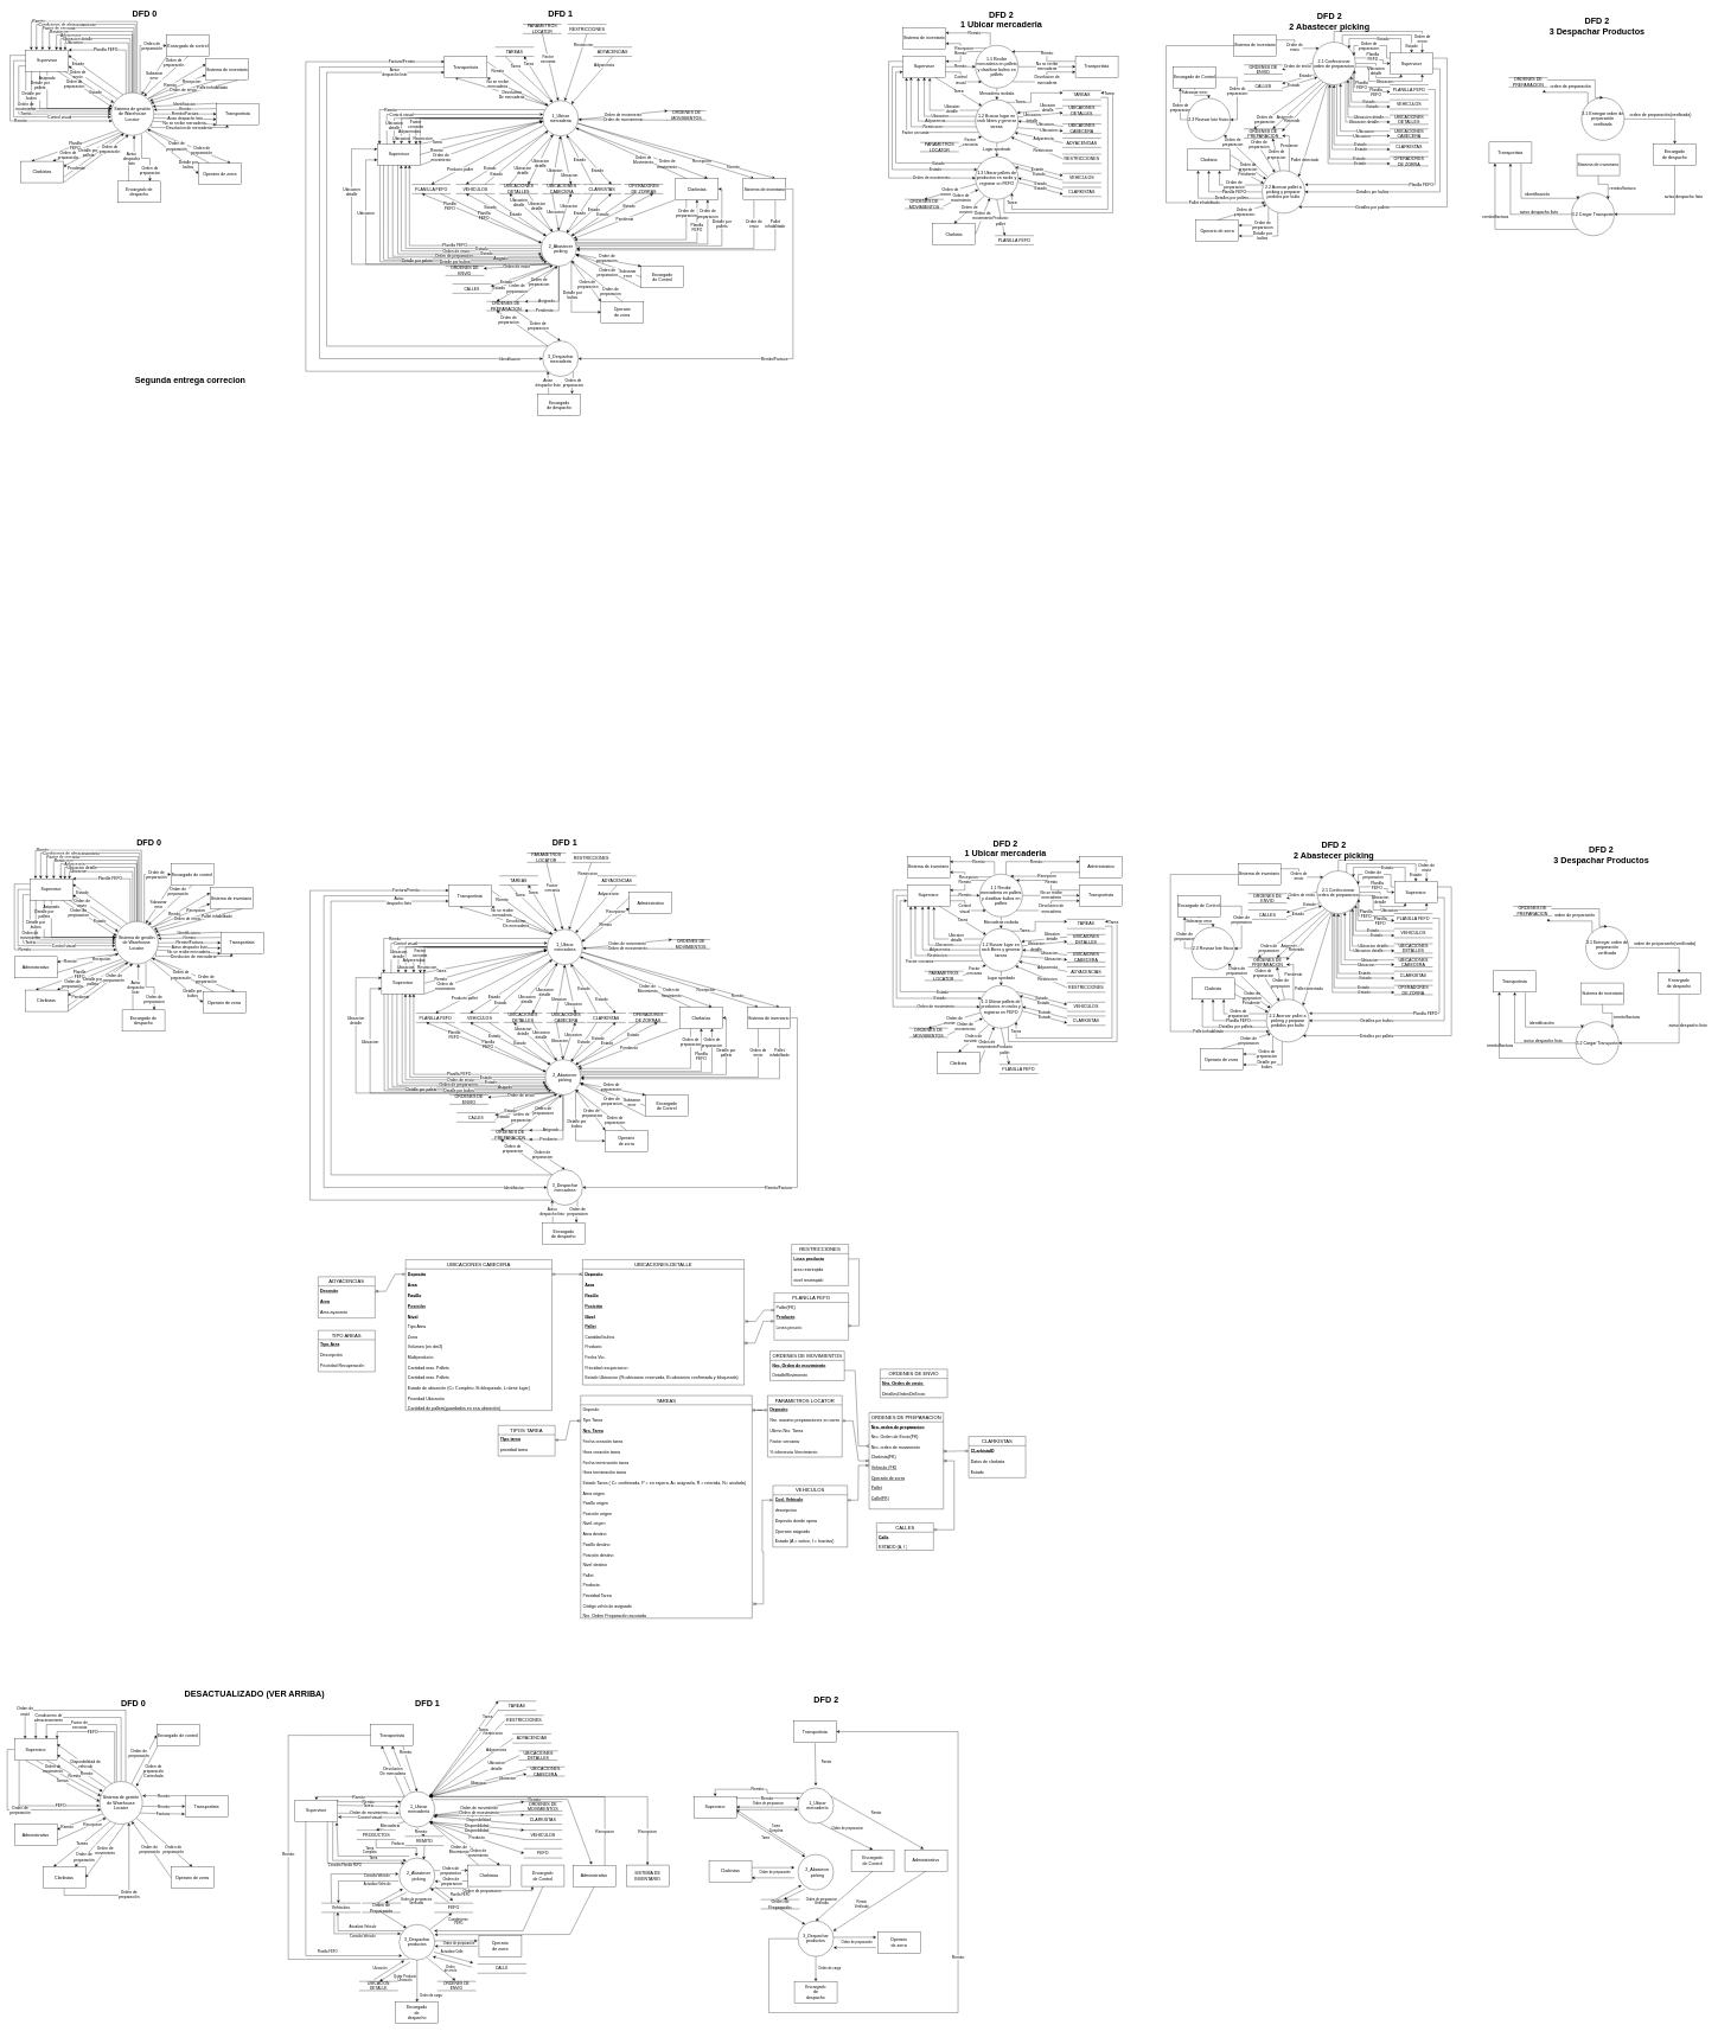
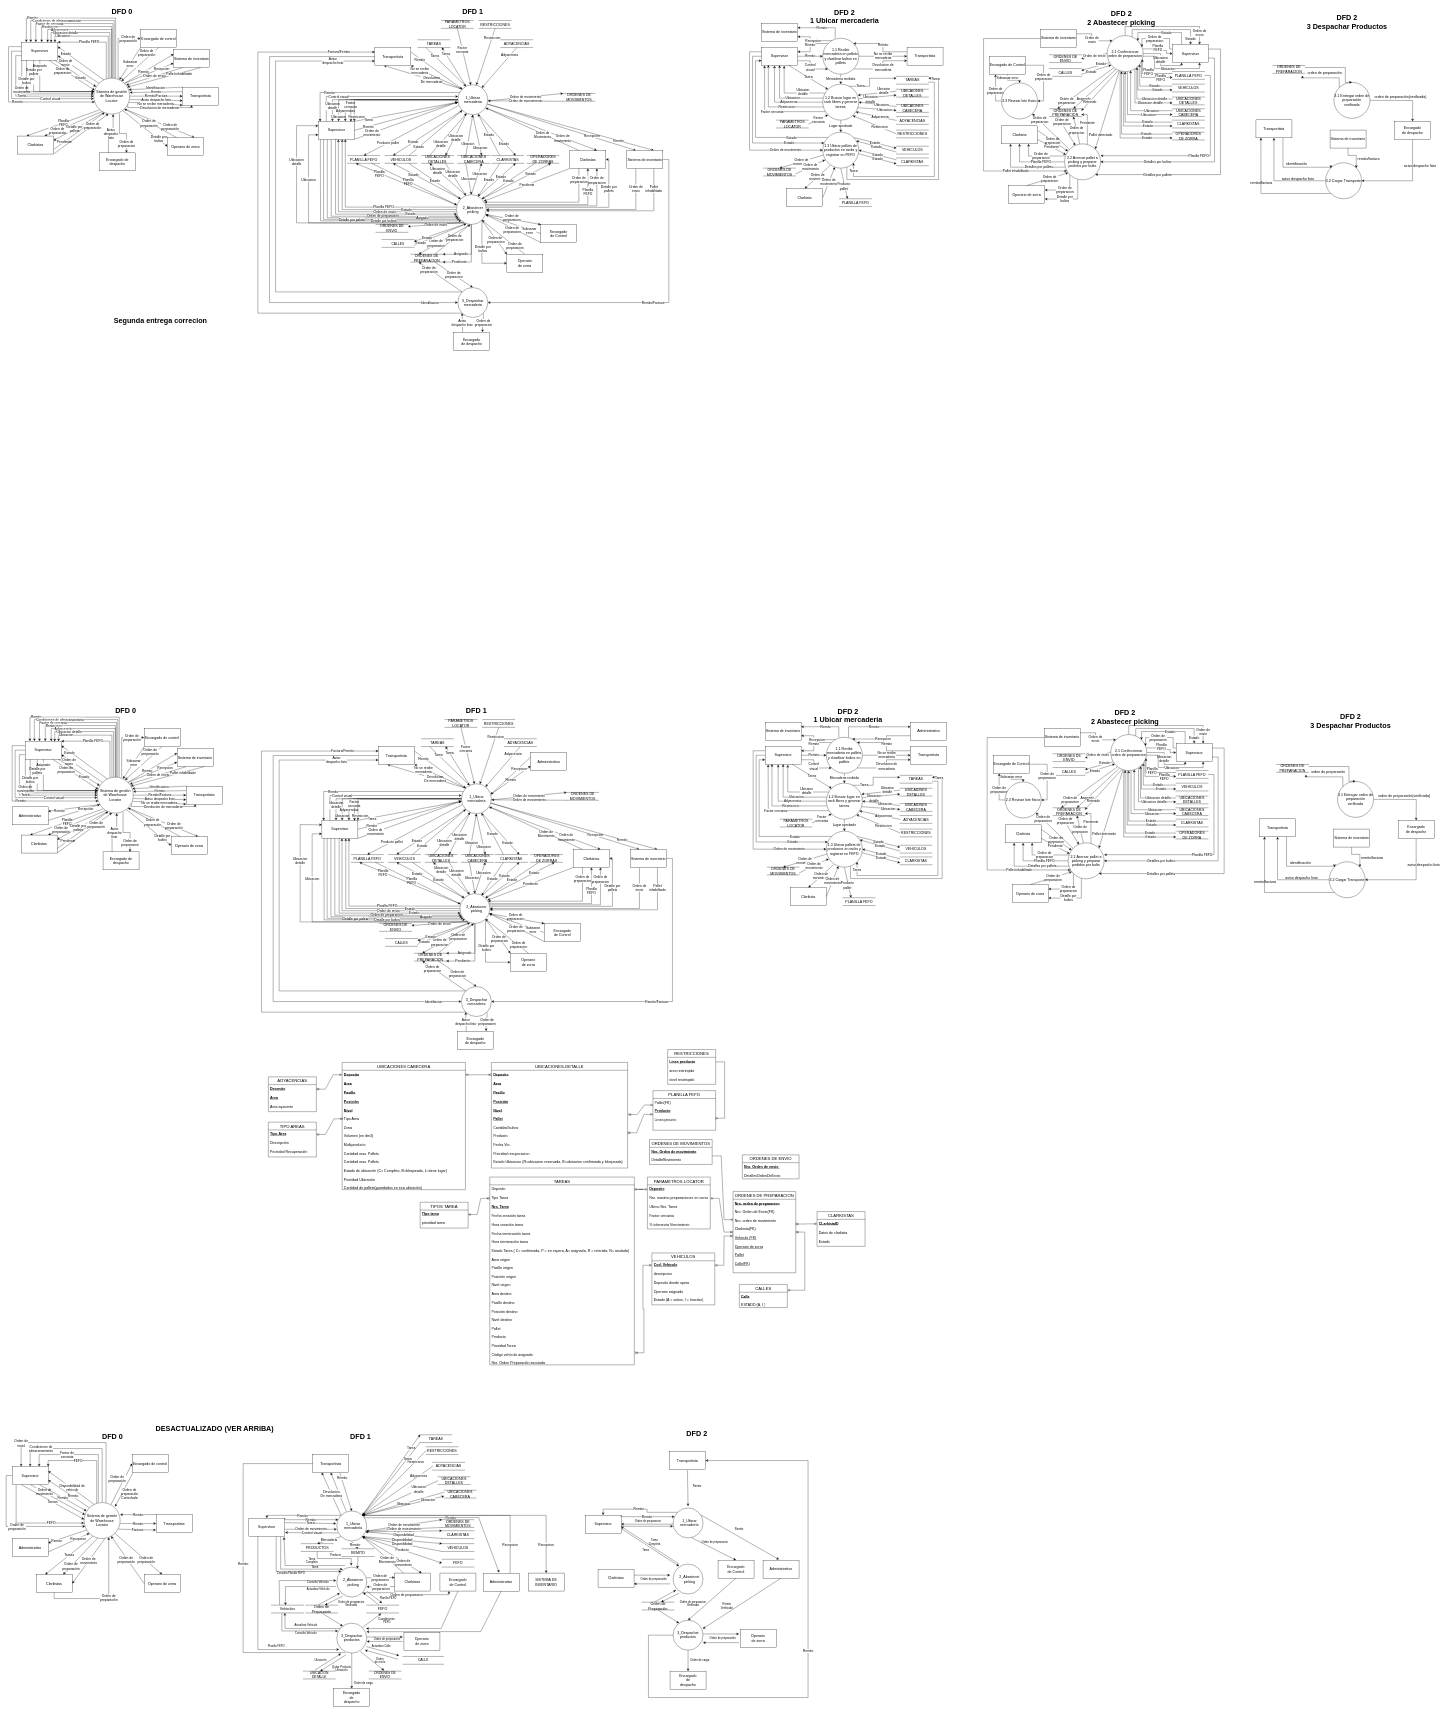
+ <mxCell id="560" value="" style="edgeStyle=entityRelationEdgeStyle;fontSize=12;html=1;endArrow=ERoneToMany;startArrow=ERmandOne;rounded=0;exitX=1;exitY=0.5;exitDx=0;exitDy=0;entryX=0.007;entryY=0.231;entryDx=0;entryDy=0;entryPerimeter=0;" parent="1" source="552" target="559" edge="1"><mxGeometry width="100" height="100" relative="1" as="geometry"><mxPoint x="1073" y="4087" as="sourcePoint" /><mxPoint x="1165" y="3987" as="targetPoint" /></mxGeometry></mxCell>
